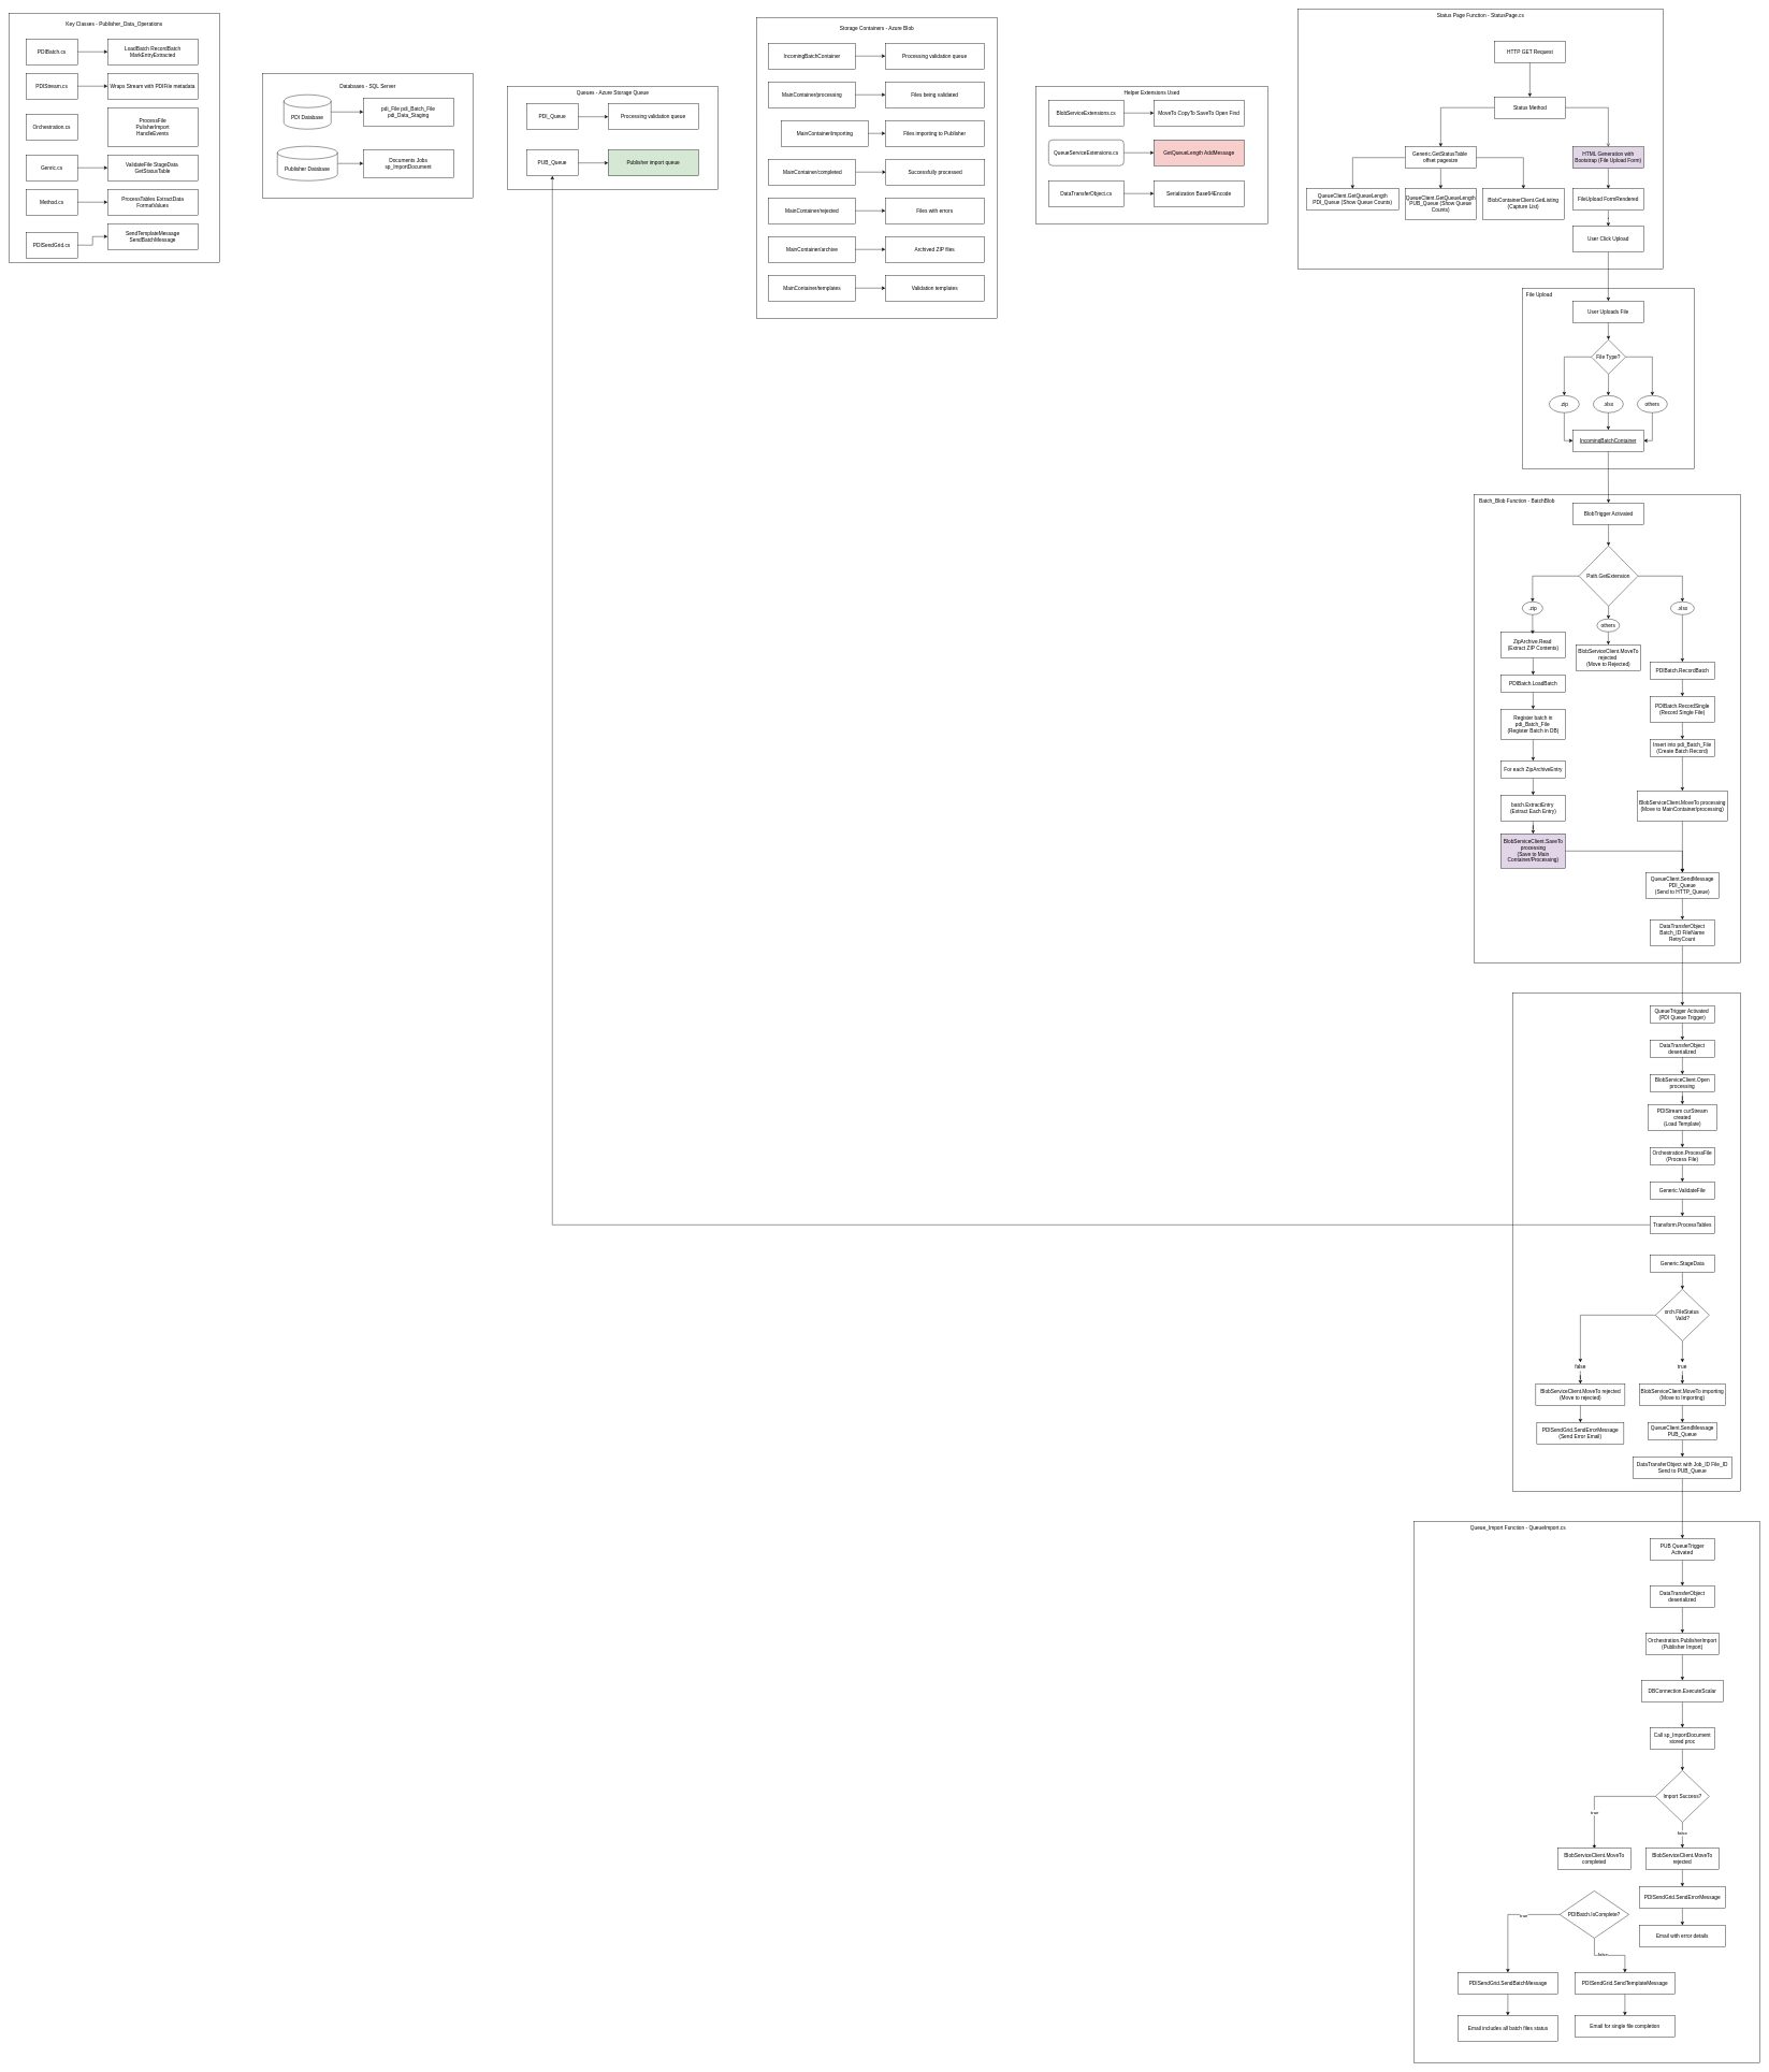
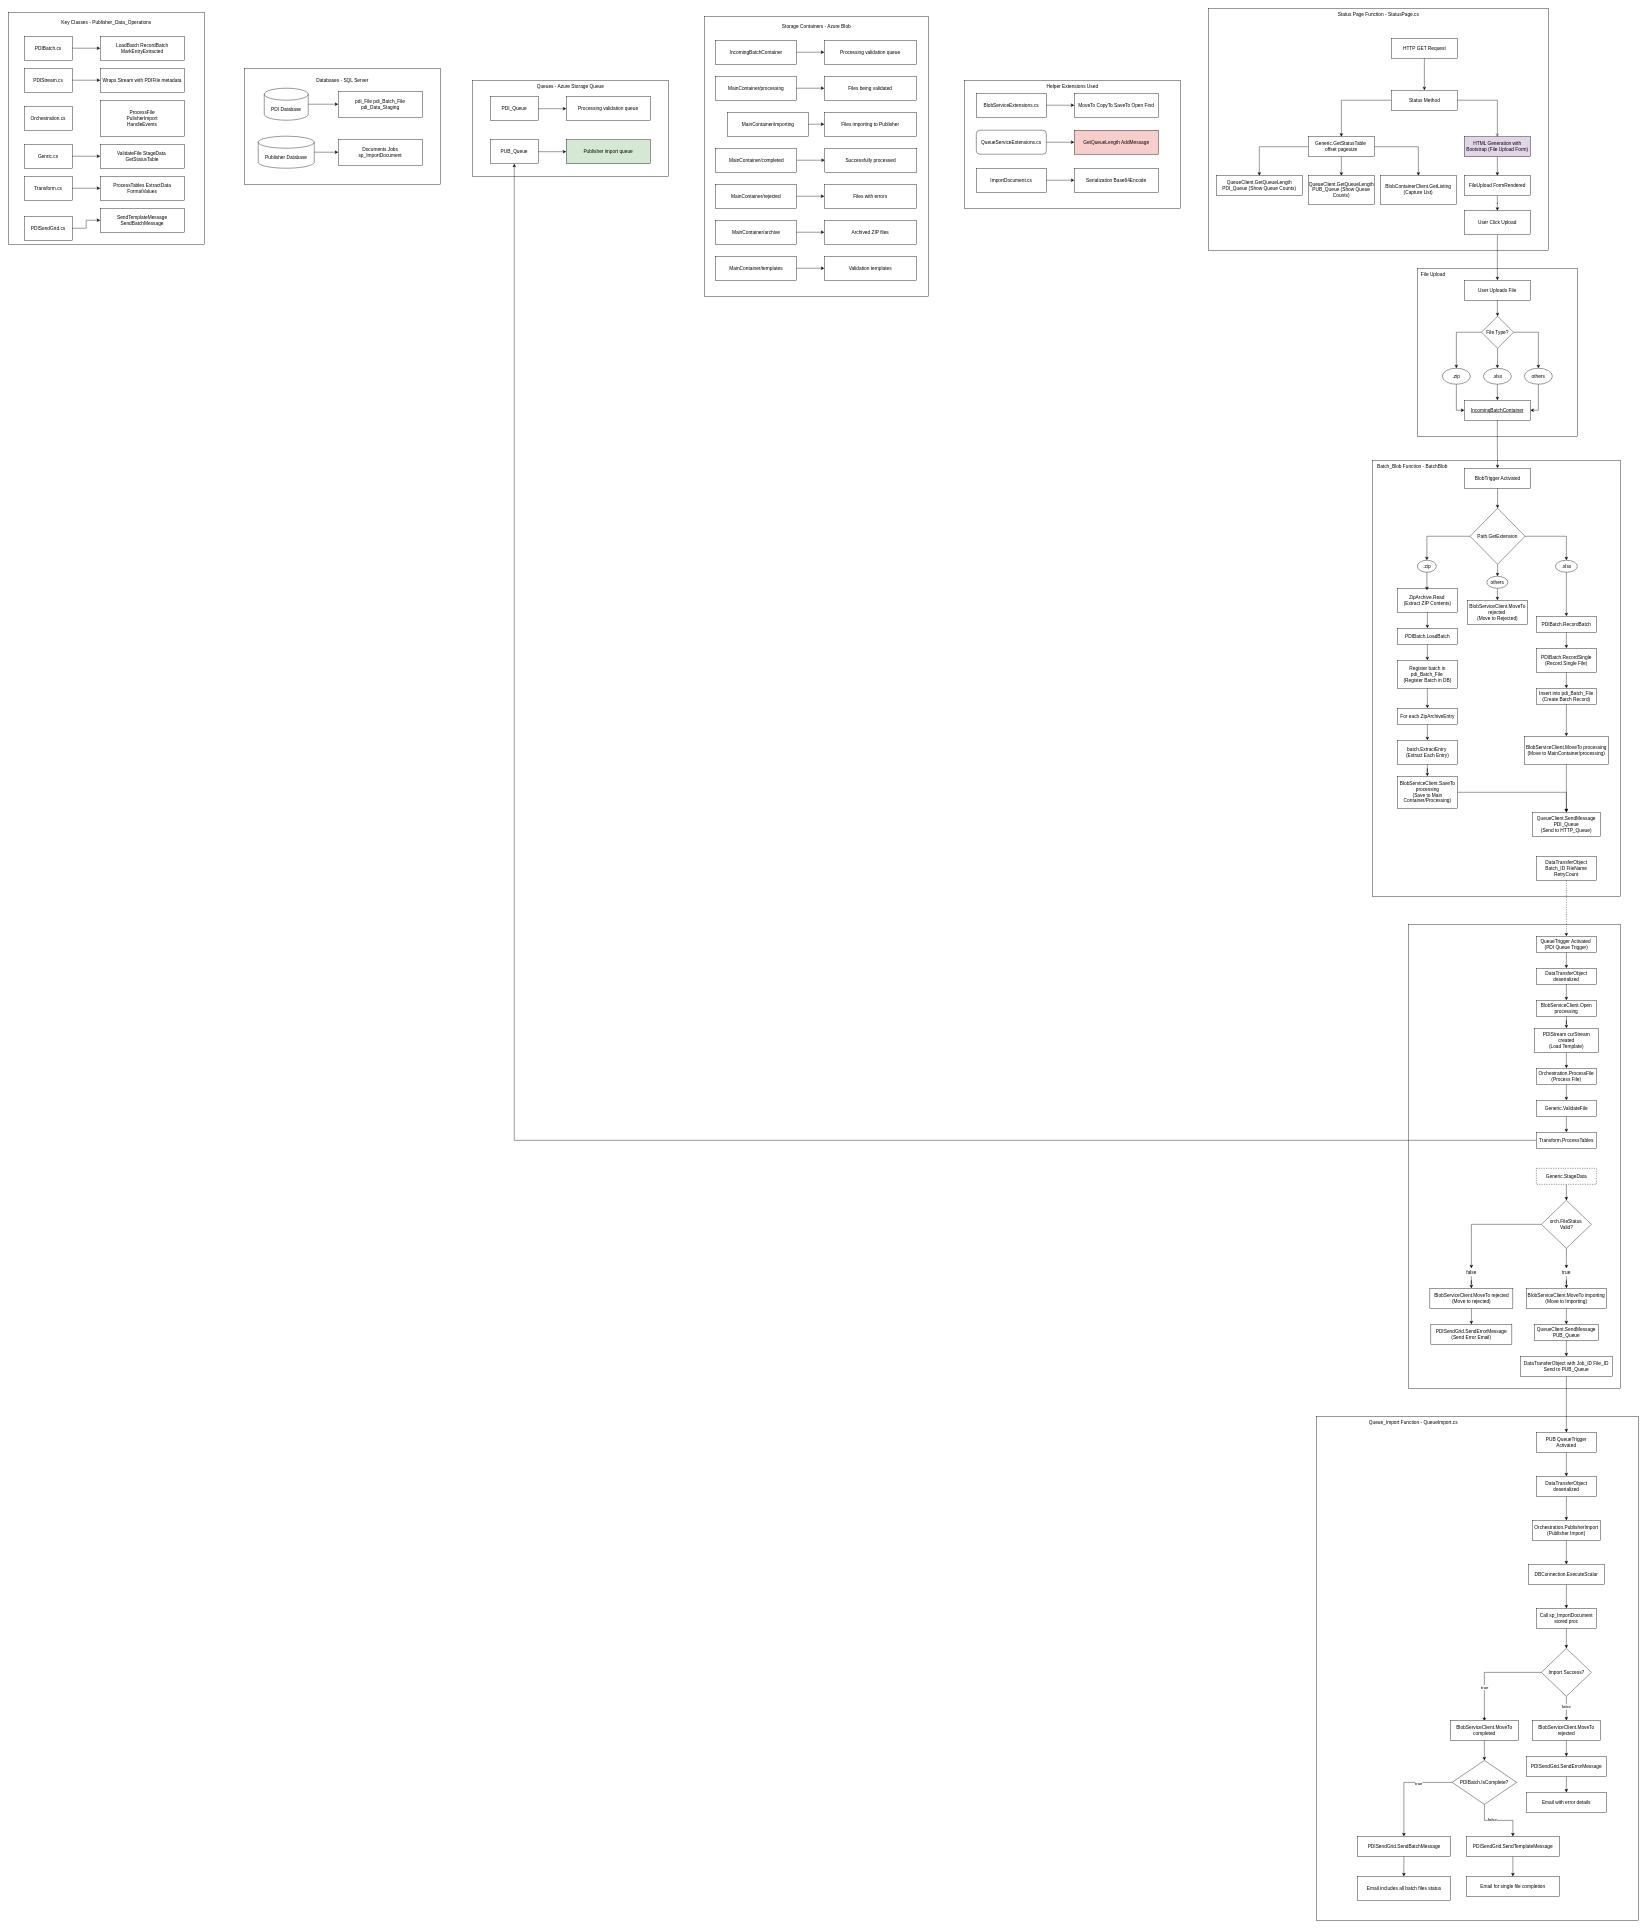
- <mxCell id="72" value="DataTransferObject.cs" style="rounded=0;whiteSpace=wrap;html=1;" parent="1" vertex="1"><mxGeometry x="2440" y="420" width="175" height="60" as="geometry" /></mxCell>
+ <mxCell id="72" value="ImportDocument.cs" style="rounded=0;whiteSpace=wrap;html=1;" parent="1" vertex="1"><mxGeometry x="2440" y="420" width="175" height="60" as="geometry" /></mxCell>
- <mxCell id="19" value="Method.cs" style="rounded=0;whiteSpace=wrap;html=1;" parent="1" vertex="1"><mxGeometry x="60" y="440" width="120" height="60" as="geometry" /></mxCell>
+ <mxCell id="19" value="Transform.cs" style="rounded=0;whiteSpace=wrap;html=1;" parent="1" vertex="1"><mxGeometry x="60" y="440" width="120" height="60" as="geometry" /></mxCell>
- <mxCell id="137" value="BlobServiceClient.SaveTo processing&lt;br&gt;(Save to Main Container/Processing)" style="rounded=0;whiteSpace=wrap;html=1;fillColor=#e1d5e7;" parent="1" vertex="1"><mxGeometry x="3492.5" y="1940" width="150" height="80" as="geometry" /></mxCell>
+ <mxCell id="137" value="BlobServiceClient.SaveTo processing&lt;br&gt;(Save to Main Container/Processing)" style="rounded=0;whiteSpace=wrap;html=1;" parent="1" vertex="1"><mxGeometry x="3492.5" y="1940" width="150" height="80" as="geometry" /></mxCell>
- <mxCell id="144" style="edgeStyle=orthogonalEdgeStyle;rounded=0;orthogonalLoop=1;jettySize=auto;html=1;" parent="1" source="145" target="147" edge="1"><mxGeometry relative="1" as="geometry" /></mxCell>
- <mxCell id="146" style="edgeStyle=orthogonalEdgeStyle;rounded=0;orthogonalLoop=1;jettySize=auto;html=1;entryX=0.5;entryY=0;entryDx=0;entryDy=0;" parent="1" source="147" target="149" edge="1"><mxGeometry relative="1" as="geometry" /></mxCell>
+ <mxCell id="146" style="edgeStyle=orthogonalEdgeStyle;rounded=0;orthogonalLoop=1;jettySize=auto;html=1;entryX=0.5;entryY=0;entryDx=0;entryDy=0;dashed=1;" parent="1" source="147" target="149" edge="1"><mxGeometry relative="1" as="geometry" /></mxCell>
- <mxCell id="162" value="Generic.StageData" style="rounded=0;whiteSpace=wrap;html=1;" parent="1" vertex="1"><mxGeometry x="3840" y="2920" width="150" height="40" as="geometry" /></mxCell>
+ <mxCell id="162" value="Generic.StageData" style="rounded=0;whiteSpace=wrap;html=1;dashed=1;" parent="1" vertex="1"><mxGeometry x="3840" y="2920" width="150" height="40" as="geometry" /></mxCell>
+ <mxCell id="198" style="edgeStyle=orthogonalEdgeStyle;rounded=0;orthogonalLoop=1;jettySize=auto;html=1;entryX=0.5;entryY=0;entryDx=0;entryDy=0;" parent="1" source="199" target="207" edge="1"><mxGeometry relative="1" as="geometry" /></mxCell>
